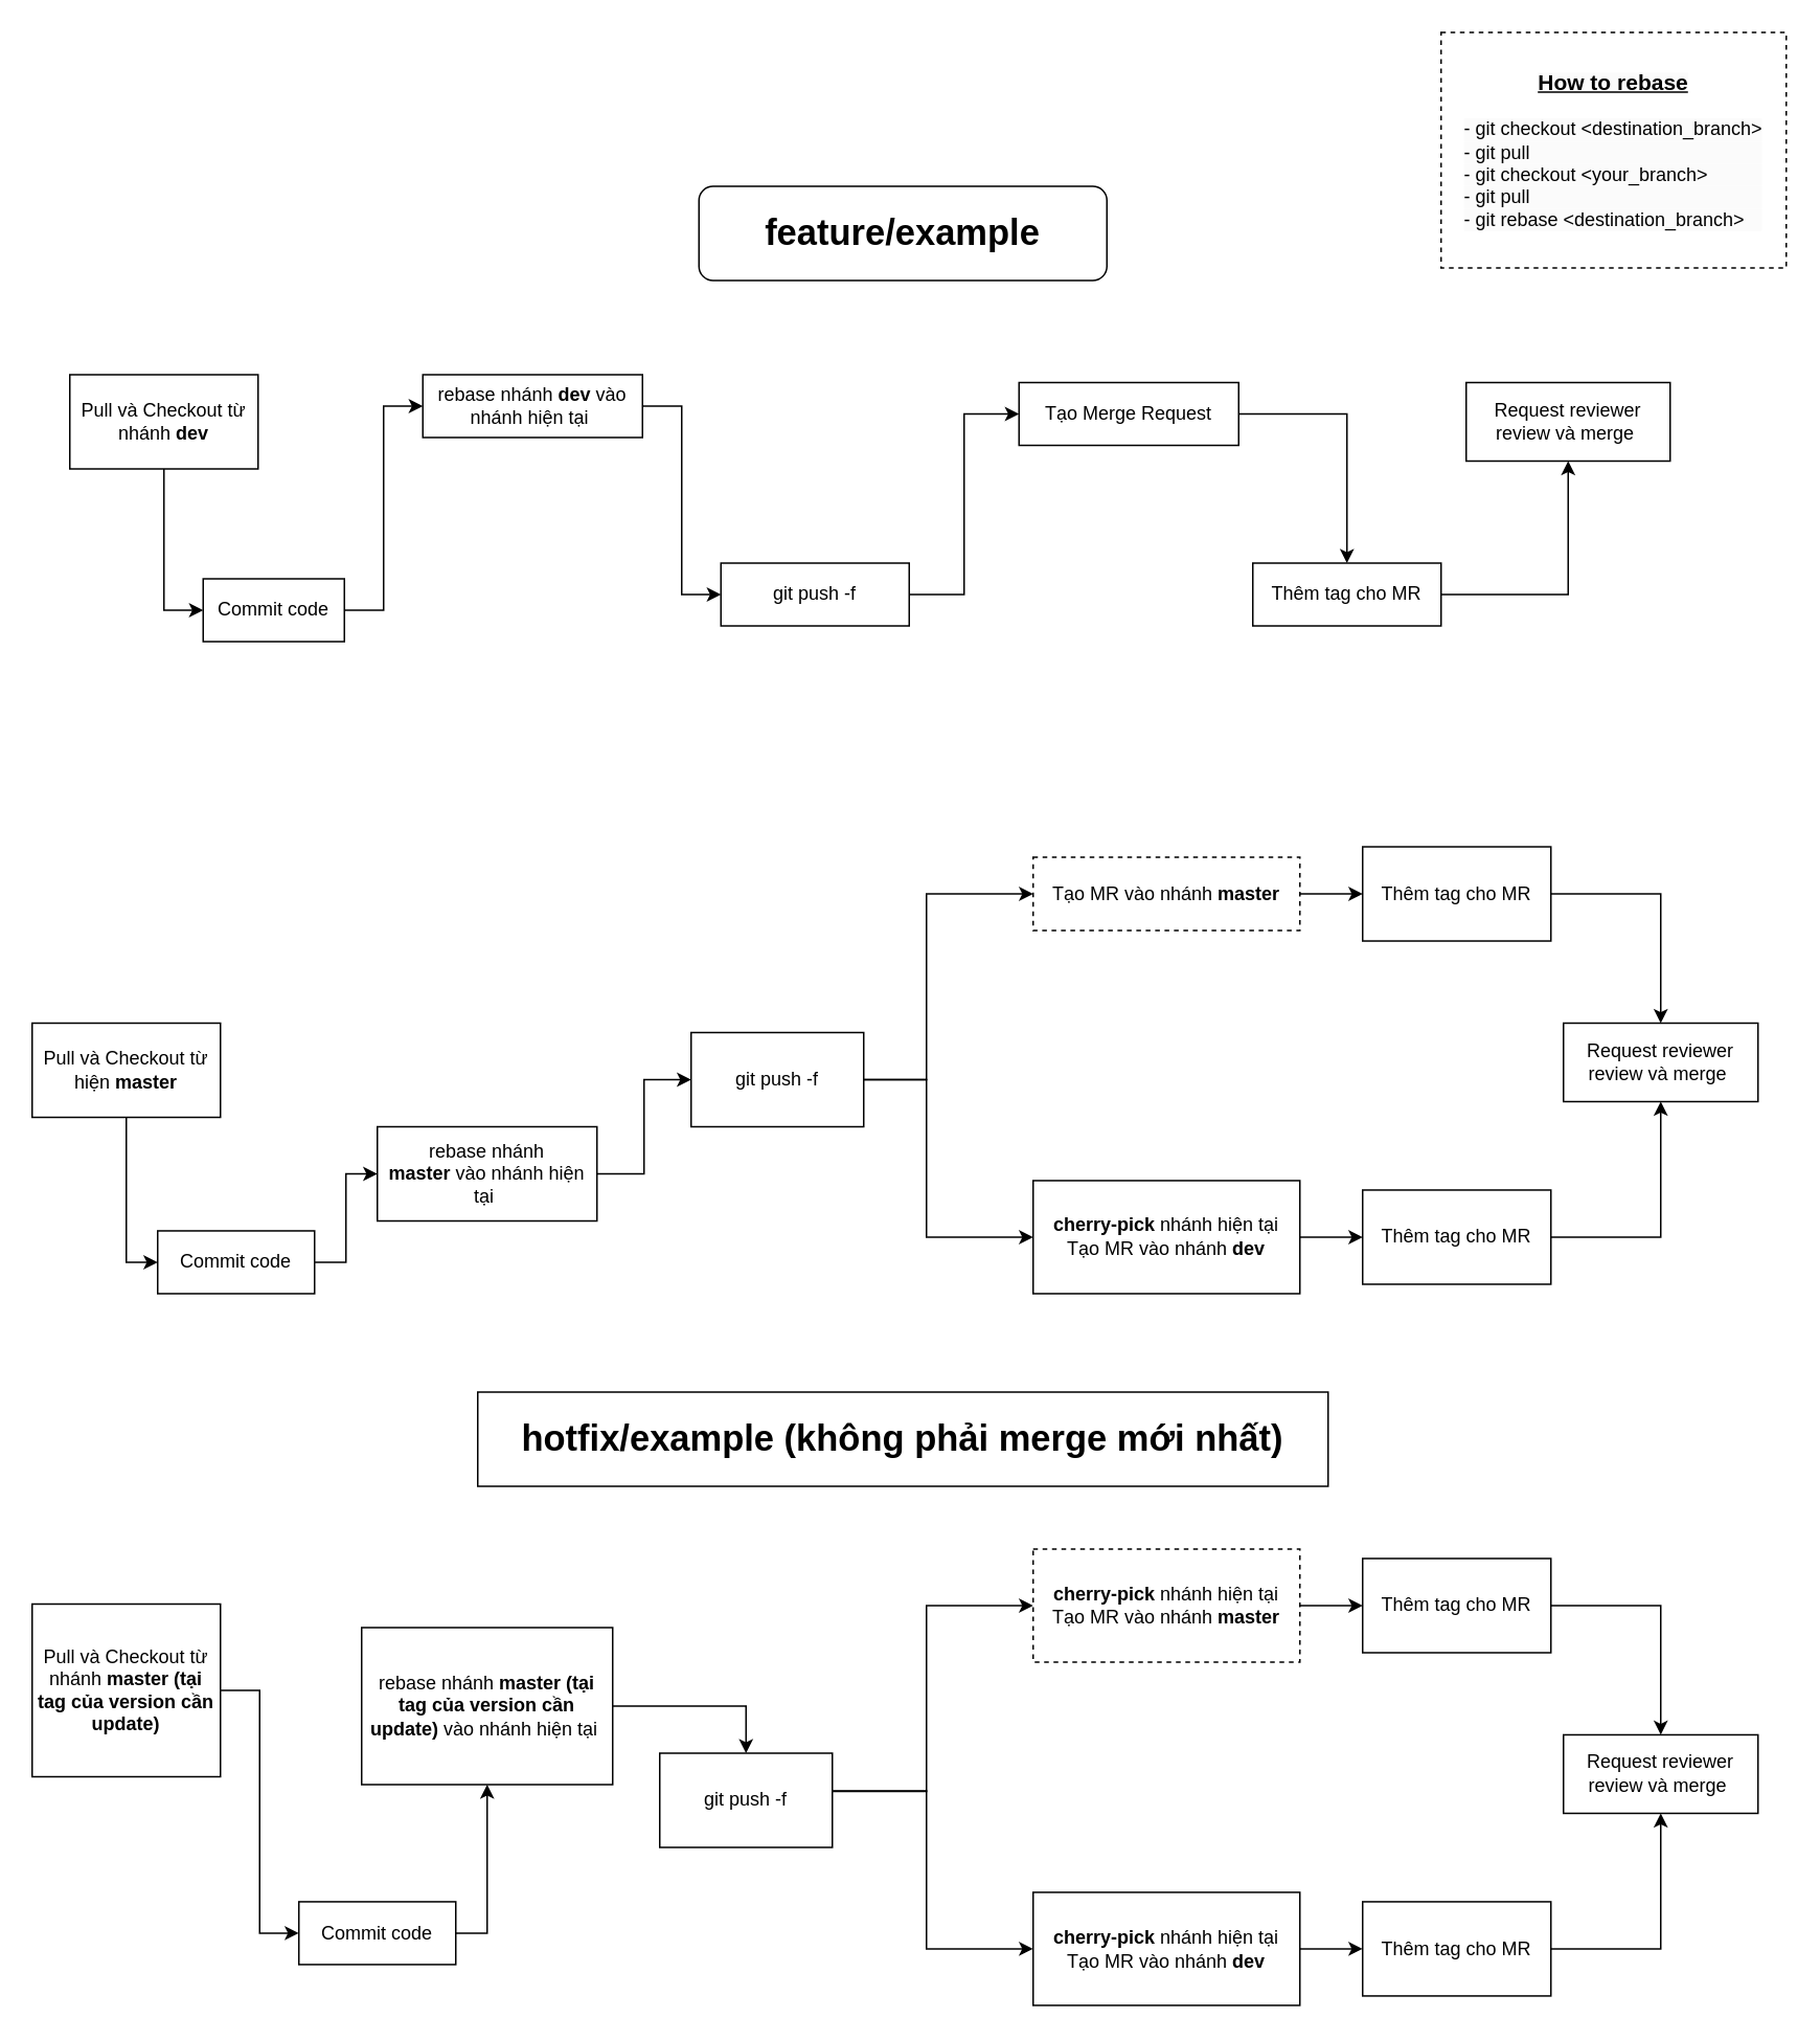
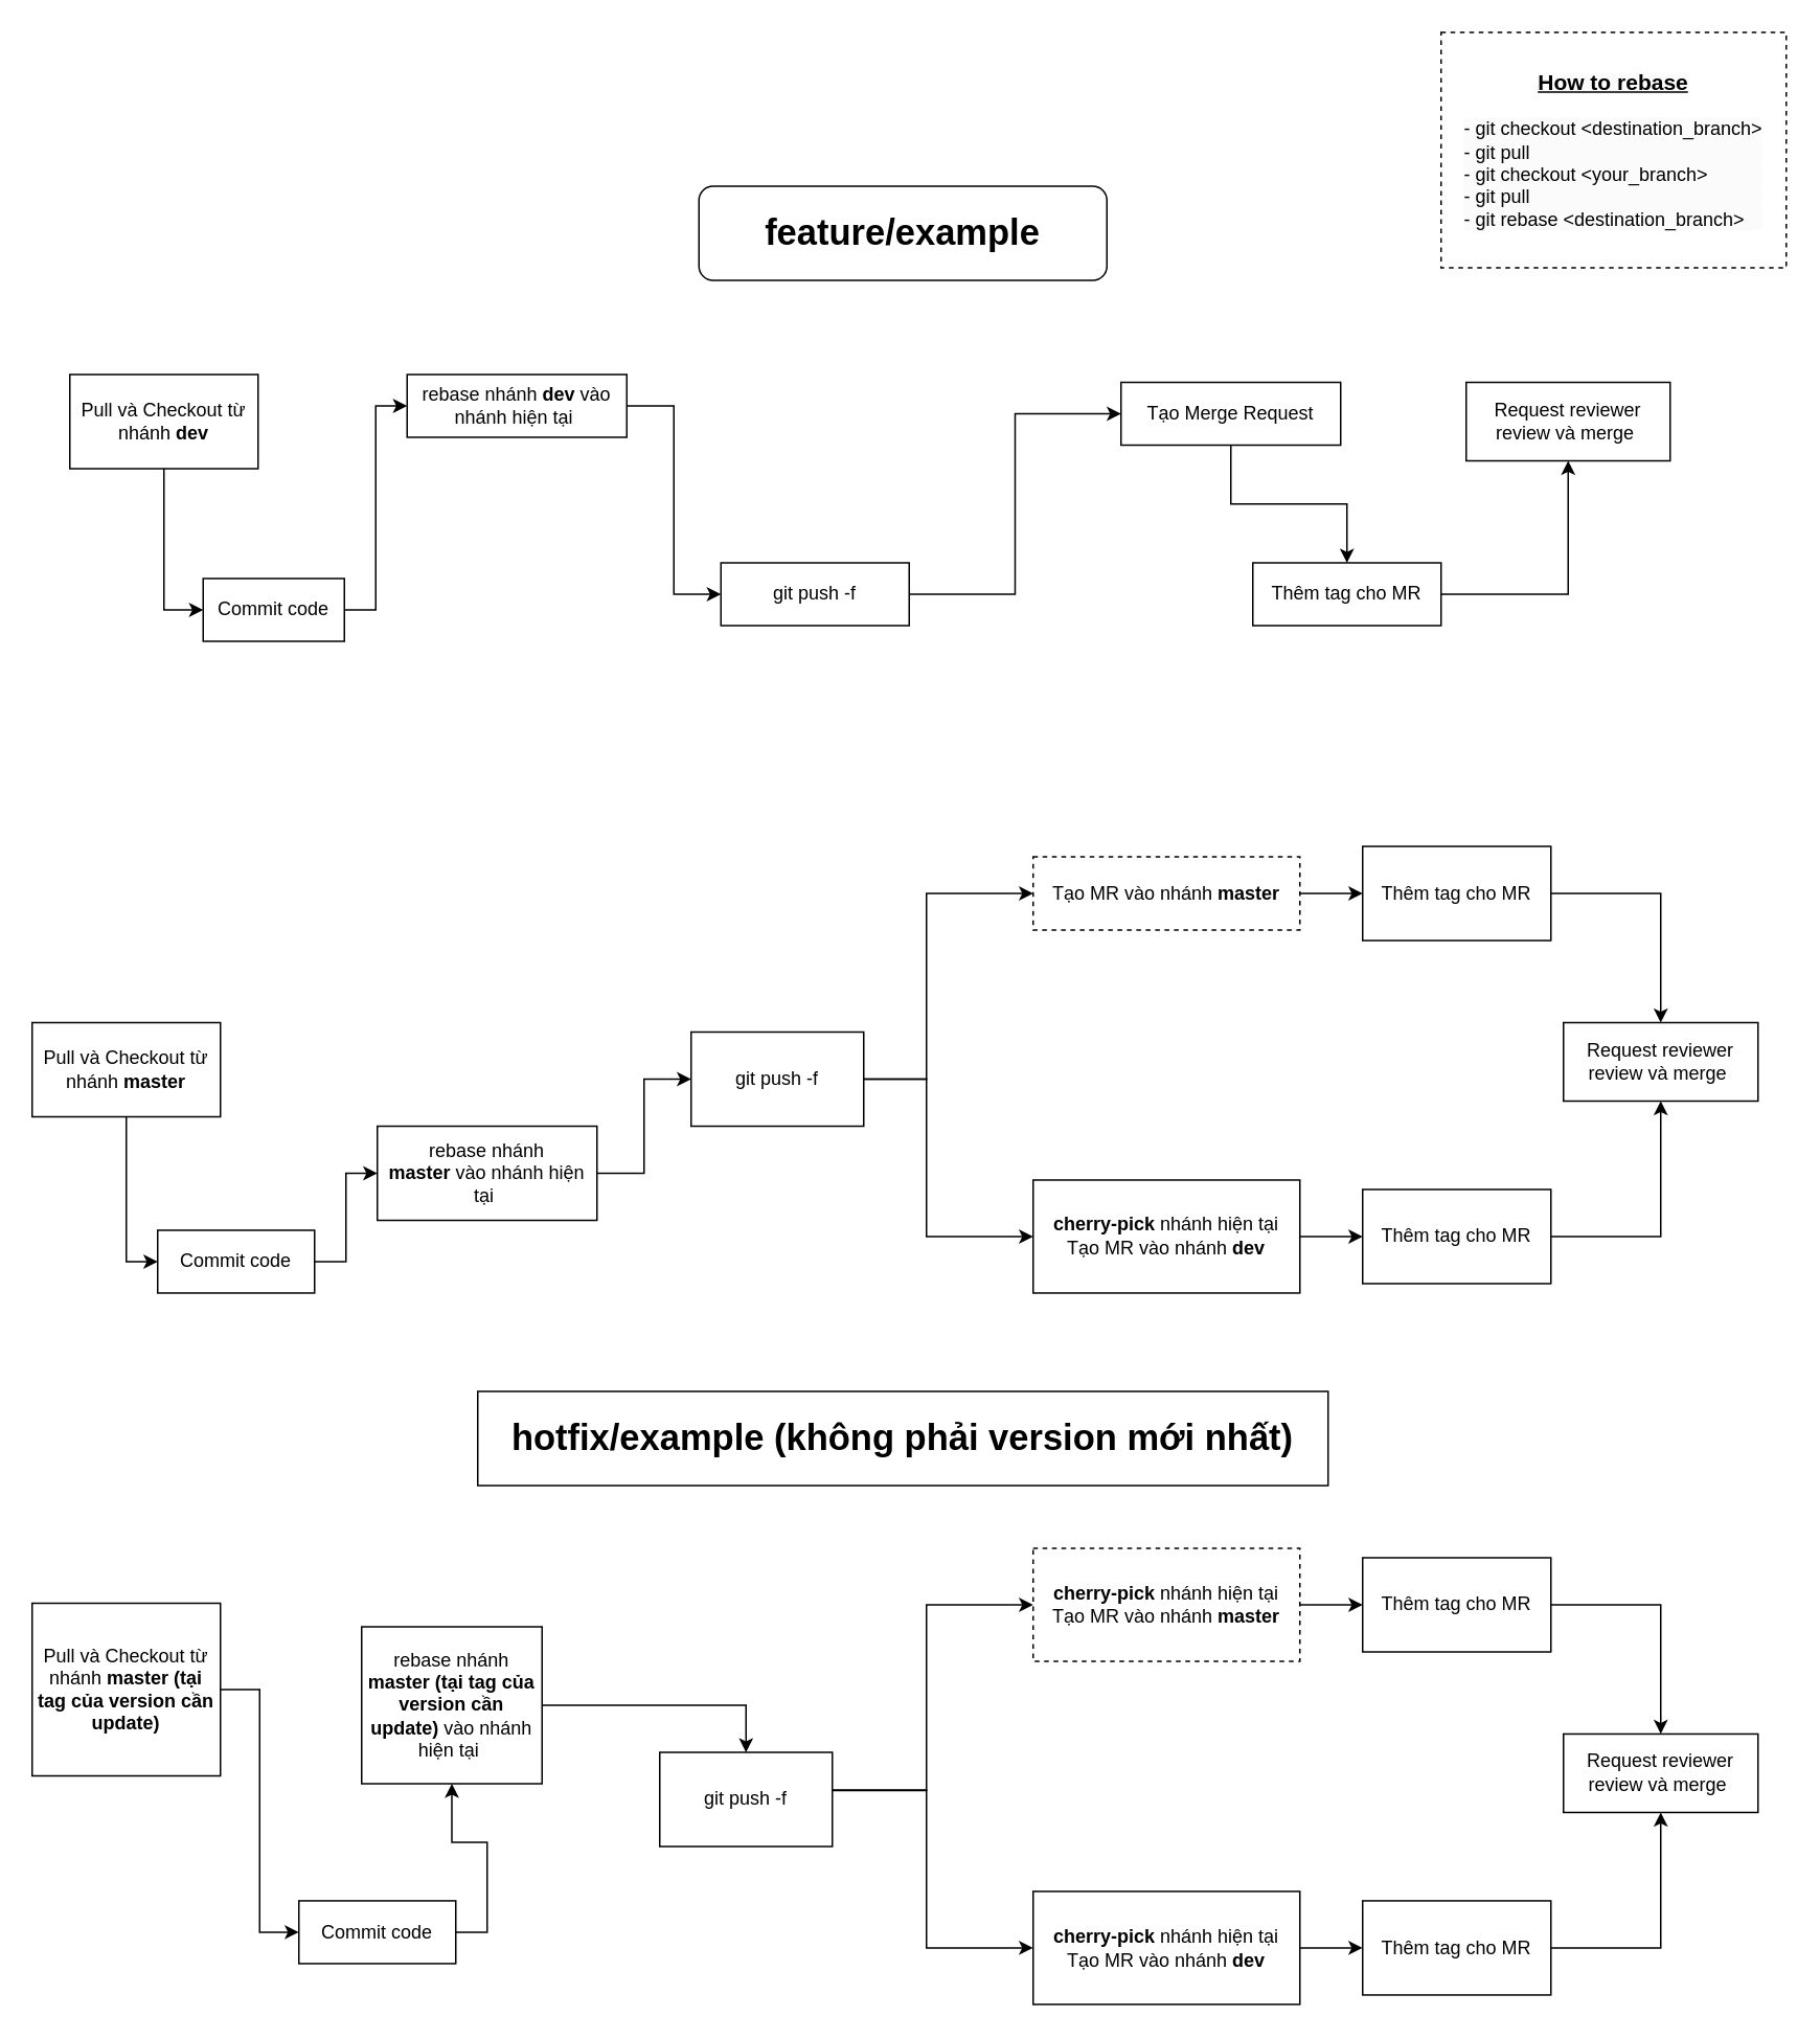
- <mxCell id="7" value="rebase nhánh &lt;b&gt;dev&lt;/b&gt; vào nhánh hiện tại&amp;nbsp;" style="rounded=0;whiteSpace=wrap;html=1;" parent="1" vertex="1"><mxGeometry x="269" y="238" width="140" height="40" as="geometry" /></mxCell>
+ <mxCell id="7" value="rebase nhánh &lt;b&gt;dev&lt;/b&gt; vào nhánh hiện tại&amp;nbsp;" style="rounded=0;whiteSpace=wrap;html=1;" parent="1" vertex="1"><mxGeometry x="259" y="238" width="140" height="40" as="geometry" /></mxCell>
- <mxCell id="11" value="Tạo Merge Request" style="rounded=0;whiteSpace=wrap;html=1;fontStyle=0" parent="1" vertex="1"><mxGeometry x="649" y="243" width="140" height="40" as="geometry" /></mxCell>
+ <mxCell id="11" value="Tạo Merge Request" style="rounded=0;whiteSpace=wrap;html=1;fontStyle=0" parent="1" vertex="1"><mxGeometry x="714" y="243" width="140" height="40" as="geometry" /></mxCell>
- <mxCell id="13" value="Pull và Checkout từ hiện &lt;b&gt;master&lt;/b&gt;" style="rounded=0;whiteSpace=wrap;html=1;" parent="1" vertex="1"><mxGeometry x="20" y="651" width="120" height="60" as="geometry" /></mxCell>
+ <mxCell id="13" value="Pull và Checkout từ nhánh &lt;b&gt;master&lt;/b&gt;" style="rounded=0;whiteSpace=wrap;html=1;" parent="1" vertex="1"><mxGeometry x="20" y="651" width="120" height="60" as="geometry" /></mxCell>
- <mxCell id="46" value="hotfix/example (không phải merge mới nhất)" style="rounded=0;whiteSpace=wrap;html=1;fontStyle=1;fontSize=23;" vertex="1" parent="1"><mxGeometry x="304" y="886" width="542" height="60" as="geometry" /></mxCell>
+ <mxCell id="46" value="hotfix/example (không phải version mới nhất)" style="rounded=0;whiteSpace=wrap;html=1;fontStyle=1;fontSize=23;" vertex="1" parent="1"><mxGeometry x="304" y="886" width="542" height="60" as="geometry" /></mxCell>
- <mxCell id="53" value="rebase nhánh &lt;b&gt;master (tại tag của version cần update)&lt;/b&gt;&amp;nbsp;vào nhánh hiện tại&amp;nbsp;" style="rounded=0;whiteSpace=wrap;html=1;" vertex="1" parent="1"><mxGeometry x="230" y="1036" width="160" height="100" as="geometry" /></mxCell>
+ <mxCell id="53" value="rebase nhánh &lt;b&gt;master (tại tag của version cần update)&lt;/b&gt;&amp;nbsp;vào nhánh hiện tại&amp;nbsp;" style="rounded=0;whiteSpace=wrap;html=1;" vertex="1" parent="1"><mxGeometry x="230" y="1036" width="115" height="100" as="geometry" /></mxCell>
